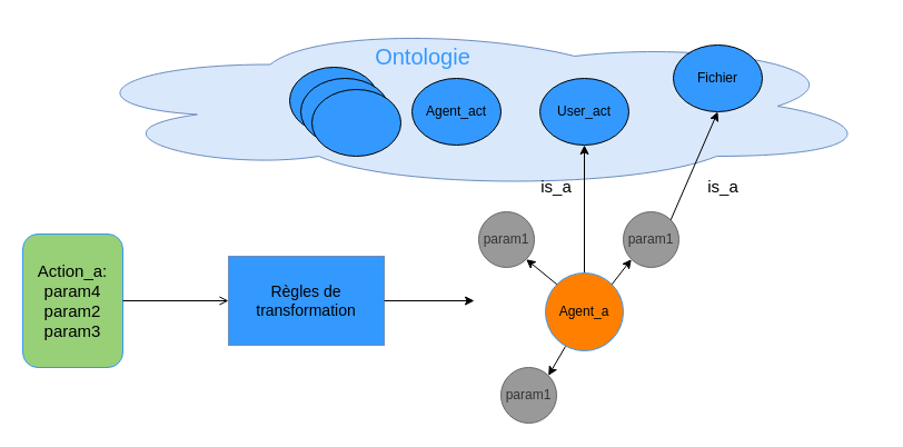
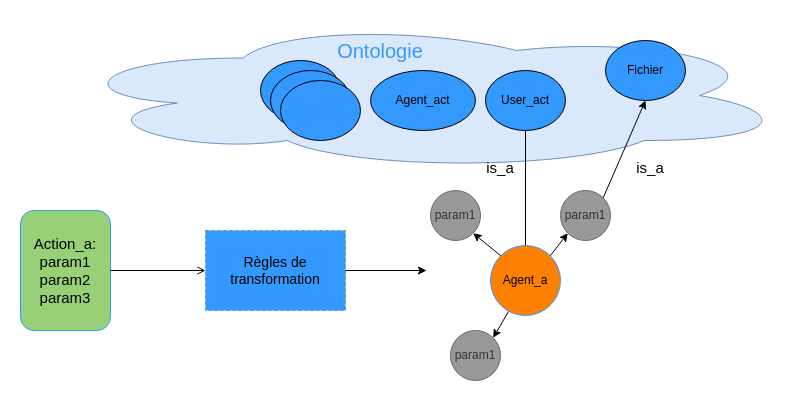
- <mxCell id="16" value="Agent_act" style="ellipse;whiteSpace=wrap;html=1;strokeColor=#000000;fillColor=#3399FF;" vertex="1" parent="1"><mxGeometry x="370" y="70" width="80" height="60" as="geometry" /></mxCell>
+ <mxCell id="16" value="Agent_act" style="ellipse;whiteSpace=wrap;html=1;strokeColor=#000000;fillColor=#3399FF;" vertex="1" parent="1"><mxGeometry x="370" y="70" width="105" height="60" as="geometry" /></mxCell>
- <mxCell id="8" style="edgeStyle=orthogonalEdgeStyle;rounded=0;orthogonalLoop=1;jettySize=auto;html=1;exitX=0.5;exitY=0;exitDx=0;exitDy=0;entryX=0.5;entryY=1;entryDx=0;entryDy=0;" edge="1" parent="1" source="9" target="15"><mxGeometry relative="1" as="geometry" /></mxCell>
+ <mxCell id="8" style="edgeStyle=orthogonalEdgeStyle;rounded=0;orthogonalLoop=1;jettySize=auto;html=1;exitX=0.5;exitY=0;exitDx=0;exitDy=0;entryX=0.5;entryY=1;entryDx=0;entryDy=0;endArrow=none;" edge="1" parent="1" source="9" target="15"><mxGeometry relative="1" as="geometry" /></mxCell>
- <mxCell id="4" value="&lt;div&gt;&lt;font style=&quot;font-size: 15px&quot;&gt;Action_a:&lt;/font&gt;&lt;/div&gt;&lt;div&gt;&lt;font style=&quot;font-size: 15px&quot;&gt;param4&lt;/font&gt;&lt;/div&gt;&lt;div&gt;&lt;font style=&quot;font-size: 15px&quot;&gt;param2&lt;/font&gt;&lt;/div&gt;&lt;div&gt;&lt;font style=&quot;font-size: 15px&quot;&gt;param3&lt;/font&gt;&lt;/div&gt;" style="rounded=1;whiteSpace=wrap;html=1;fillColor=#97D077;strokeColor=#3399FF;" parent="1" vertex="1"><mxGeometry x="20" y="210" width="90" height="120" as="geometry" /></mxCell>
+ <mxCell id="4" value="&lt;div&gt;&lt;font style=&quot;font-size: 15px&quot;&gt;Action_a:&lt;/font&gt;&lt;/div&gt;&lt;div&gt;&lt;font style=&quot;font-size: 15px&quot;&gt;param1&lt;/font&gt;&lt;/div&gt;&lt;div&gt;&lt;font style=&quot;font-size: 15px&quot;&gt;param2&lt;/font&gt;&lt;/div&gt;&lt;div&gt;&lt;font style=&quot;font-size: 15px&quot;&gt;param3&lt;/font&gt;&lt;/div&gt;" style="rounded=1;whiteSpace=wrap;html=1;fillColor=#97D077;strokeColor=#3399FF;" parent="1" vertex="1"><mxGeometry x="20" y="210" width="90" height="120" as="geometry" /></mxCell>
- <mxCell id="3" value="&lt;div style=&quot;font-size: 14px&quot;&gt;&lt;font style=&quot;font-size: 14px&quot;&gt;Règles de&lt;/font&gt;&lt;/div&gt;&lt;div style=&quot;font-size: 14px&quot;&gt;&lt;font style=&quot;font-size: 14px&quot;&gt; transformation&lt;/font&gt;&lt;/div&gt;" style="rounded=0;whiteSpace=wrap;html=1;fillColor=#3399FF;strokeColor=#6c8ebf;" parent="1" vertex="1"><mxGeometry x="205" y="230" width="140" height="80" as="geometry" /></mxCell>
+ <mxCell id="3" value="&lt;div style=&quot;font-size: 14px&quot;&gt;&lt;font style=&quot;font-size: 14px&quot;&gt;Règles de&lt;/font&gt;&lt;/div&gt;&lt;div style=&quot;font-size: 14px&quot;&gt;&lt;font style=&quot;font-size: 14px&quot;&gt; transformation&lt;/font&gt;&lt;/div&gt;" style="rounded=0;whiteSpace=wrap;html=1;fillColor=#3399FF;strokeColor=#6c8ebf;dashed=1;" parent="1" vertex="1"><mxGeometry x="205" y="230" width="140" height="80" as="geometry" /></mxCell>
